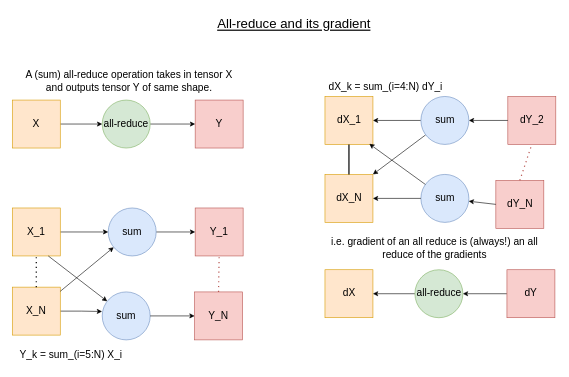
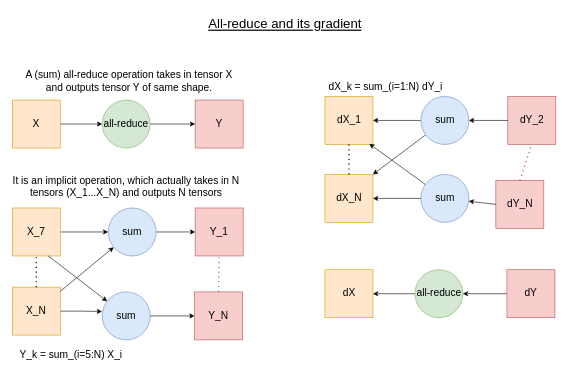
- <mxCell id="45" value="&lt;font style=&quot;font-size: 22px;&quot;&gt;All-reduce and its gradient&lt;/font&gt;" style="text;html=1;strokeColor=none;fillColor=none;align=center;verticalAlign=middle;whiteSpace=wrap;rounded=0;strokeWidth=2;fontSize=22;fontStyle=4;fontColor=default;labelBackgroundColor=default;" parent="1" vertex="1"><mxGeometry x="290" y="20" width="400" height="40" as="geometry" /></mxCell>
+ <mxCell id="45" value="&lt;font style=&quot;font-size: 22px;&quot;&gt;All-reduce and its gradient&lt;/font&gt;" style="text;html=1;strokeColor=none;fillColor=none;align=center;verticalAlign=middle;whiteSpace=wrap;rounded=0;strokeWidth=2;fontSize=22;fontStyle=4;fontColor=default;labelBackgroundColor=default;" parent="1" vertex="1"><mxGeometry x="275" y="20" width="400" height="40" as="geometry" /></mxCell>
- <mxCell id="24" value="&amp;nbsp;dX_k = sum_(i=4:N) dY_i" style="text;html=1;align=center;verticalAlign=middle;resizable=0;points=[];autosize=1;strokeColor=none;fillColor=none;fontSize=17;" parent="1" vertex="1"><mxGeometry x="530" y="130" width="220" height="30" as="geometry" /></mxCell>
+ <mxCell id="24" value="&amp;nbsp;dX_k = sum_(i=1:N) dY_i" style="text;html=1;align=center;verticalAlign=middle;resizable=0;points=[];autosize=1;strokeColor=none;fillColor=none;fontSize=17;" parent="1" vertex="1"><mxGeometry x="530" y="130" width="220" height="30" as="geometry" /></mxCell>
- <mxCell id="28" value="" style="endArrow=none;dashed=0;html=1;dashPattern=1 3;strokeWidth=2;rounded=0;exitX=0.5;exitY=0;exitDx=0;exitDy=0;entryX=0.5;entryY=1;entryDx=0;entryDy=0;fontSize=17;" parent="1" source="27" target="26" edge="1"><mxGeometry width="50" height="50" relative="1" as="geometry"><mxPoint x="1031.5" y="390" as="sourcePoint" /><mxPoint x="1081.5" y="340" as="targetPoint" /></mxGeometry></mxCell>
+ <mxCell id="28" value="" style="endArrow=none;dashed=1;html=1;dashPattern=1 3;strokeWidth=2;rounded=0;exitX=0.5;exitY=0;exitDx=0;exitDy=0;entryX=0.5;entryY=1;entryDx=0;entryDy=0;fontSize=17;" parent="1" source="27" target="26" edge="1"><mxGeometry width="50" height="50" relative="1" as="geometry"><mxPoint x="1031.5" y="390" as="sourcePoint" /><mxPoint x="1081.5" y="340" as="targetPoint" /></mxGeometry></mxCell>
+ <mxCell id="22" value="It is an implicit operation, which actually takes in N tensors (X_1...X_N) and outputs N tensors" style="text;html=1;strokeColor=none;fillColor=none;align=center;verticalAlign=middle;whiteSpace=wrap;rounded=0;fontSize=17;" parent="1" vertex="1"><mxGeometry x="20" y="296" width="380" height="30" as="geometry" /></mxCell>
- <mxCell id="8" value="X_1" style="whiteSpace=wrap;html=1;aspect=fixed;fontSize=17;fillColor=#ffe6cc;strokeColor=#d79b00;" parent="1" vertex="1"><mxGeometry x="20" y="346" width="80" height="80" as="geometry" /></mxCell>
+ <mxCell id="8" value="X_7" style="whiteSpace=wrap;html=1;aspect=fixed;fontSize=17;fillColor=#ffe6cc;strokeColor=#d79b00;" parent="1" vertex="1"><mxGeometry x="20" y="346" width="80" height="80" as="geometry" /></mxCell>
- <mxCell id="44" value="i.e. gradient of an all reduce is (always!) an all reduce of the gradients" style="text;html=1;strokeColor=none;fillColor=none;align=center;verticalAlign=middle;whiteSpace=wrap;rounded=0;fontSize=17;fontStyle=0" parent="1" vertex="1"><mxGeometry x="547" y="399" width="355" height="30" as="geometry" /></mxCell>
